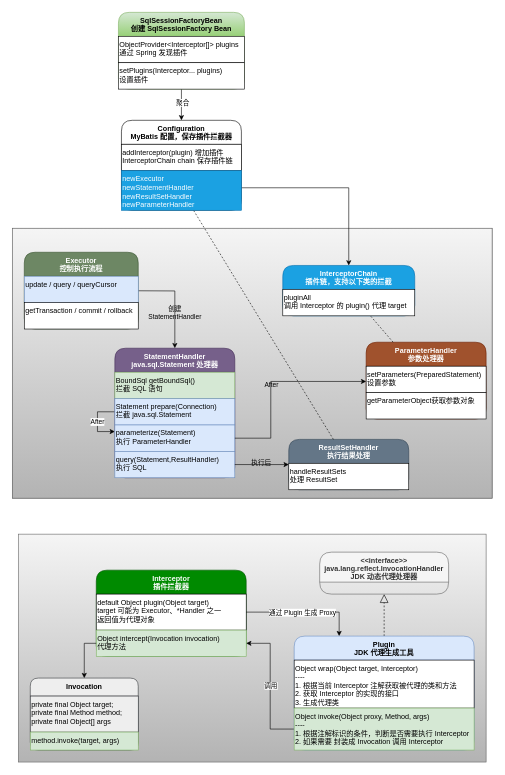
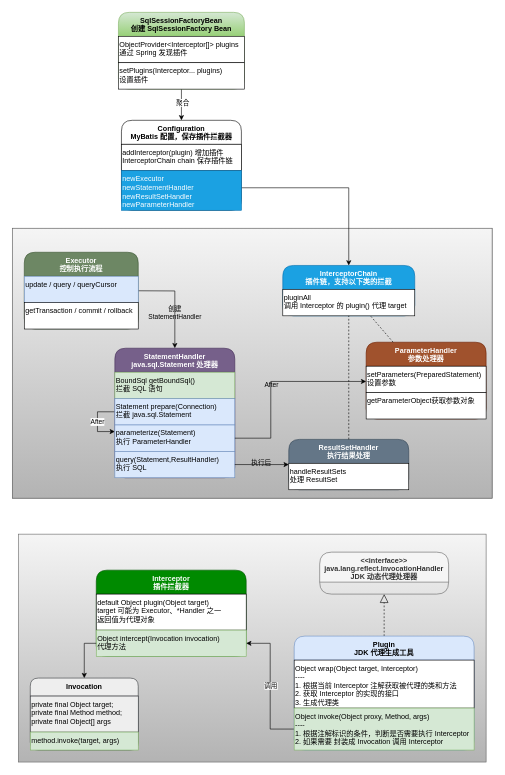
- <mxCell id="22" value="" style="endArrow=none;dashed=1;html=1;" edge="1" parent="2" source="20" target="37"><mxGeometry width="50" height="50" relative="1" as="geometry"><mxPoint x="-109" y="-20" as="sourcePoint" /><mxPoint x="-59" y="-70" as="targetPoint" /></mxGeometry></mxCell>
+ <mxCell id="22" value="" style="endArrow=none;dashed=1;html=1;" edge="1" parent="2" source="20" target="6"><mxGeometry width="50" height="50" relative="1" as="geometry"><mxPoint x="-109" y="-20" as="sourcePoint" /><mxPoint x="-59" y="-70" as="targetPoint" /></mxGeometry></mxCell>
- <mxCell id="45" style="edgeStyle=orthogonalEdgeStyle;rounded=0;orthogonalLoop=1;jettySize=auto;html=1;exitX=1;exitY=0.5;exitDx=0;exitDy=0;entryX=0.25;entryY=0;entryDx=0;entryDy=0;" edge="1" parent="39" source="42" target="49"><mxGeometry relative="1" as="geometry" /></mxCell>
- <mxCell id="46" value="通过 Plugin 生成 Proxy" style="edgeLabel;html=1;align=center;verticalAlign=middle;resizable=0;points=[];" vertex="1" connectable="0" parent="45"><mxGeometry x="-0.042" relative="1" as="geometry"><mxPoint as="offset" /></mxGeometry></mxCell>
